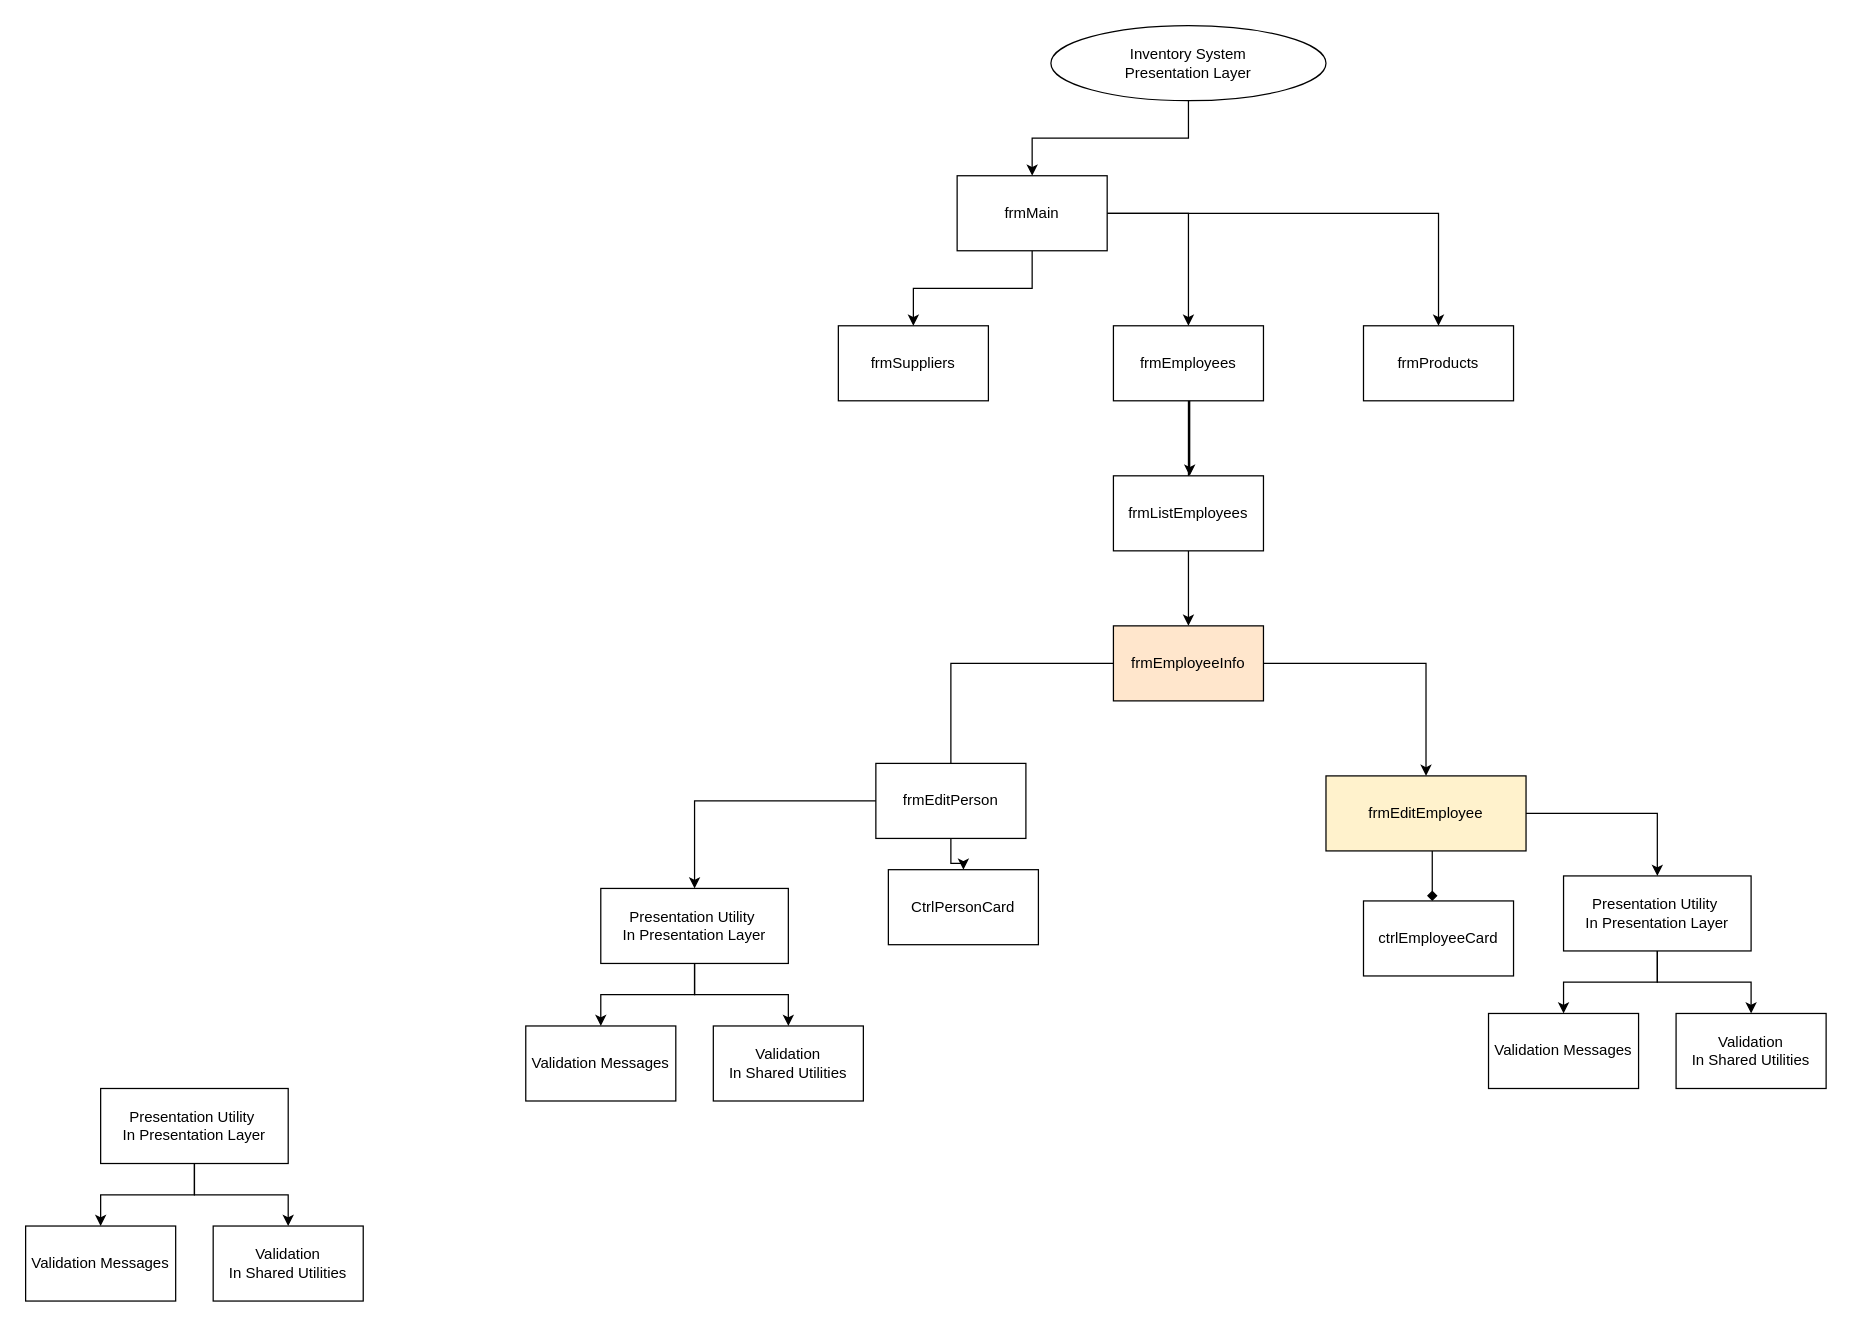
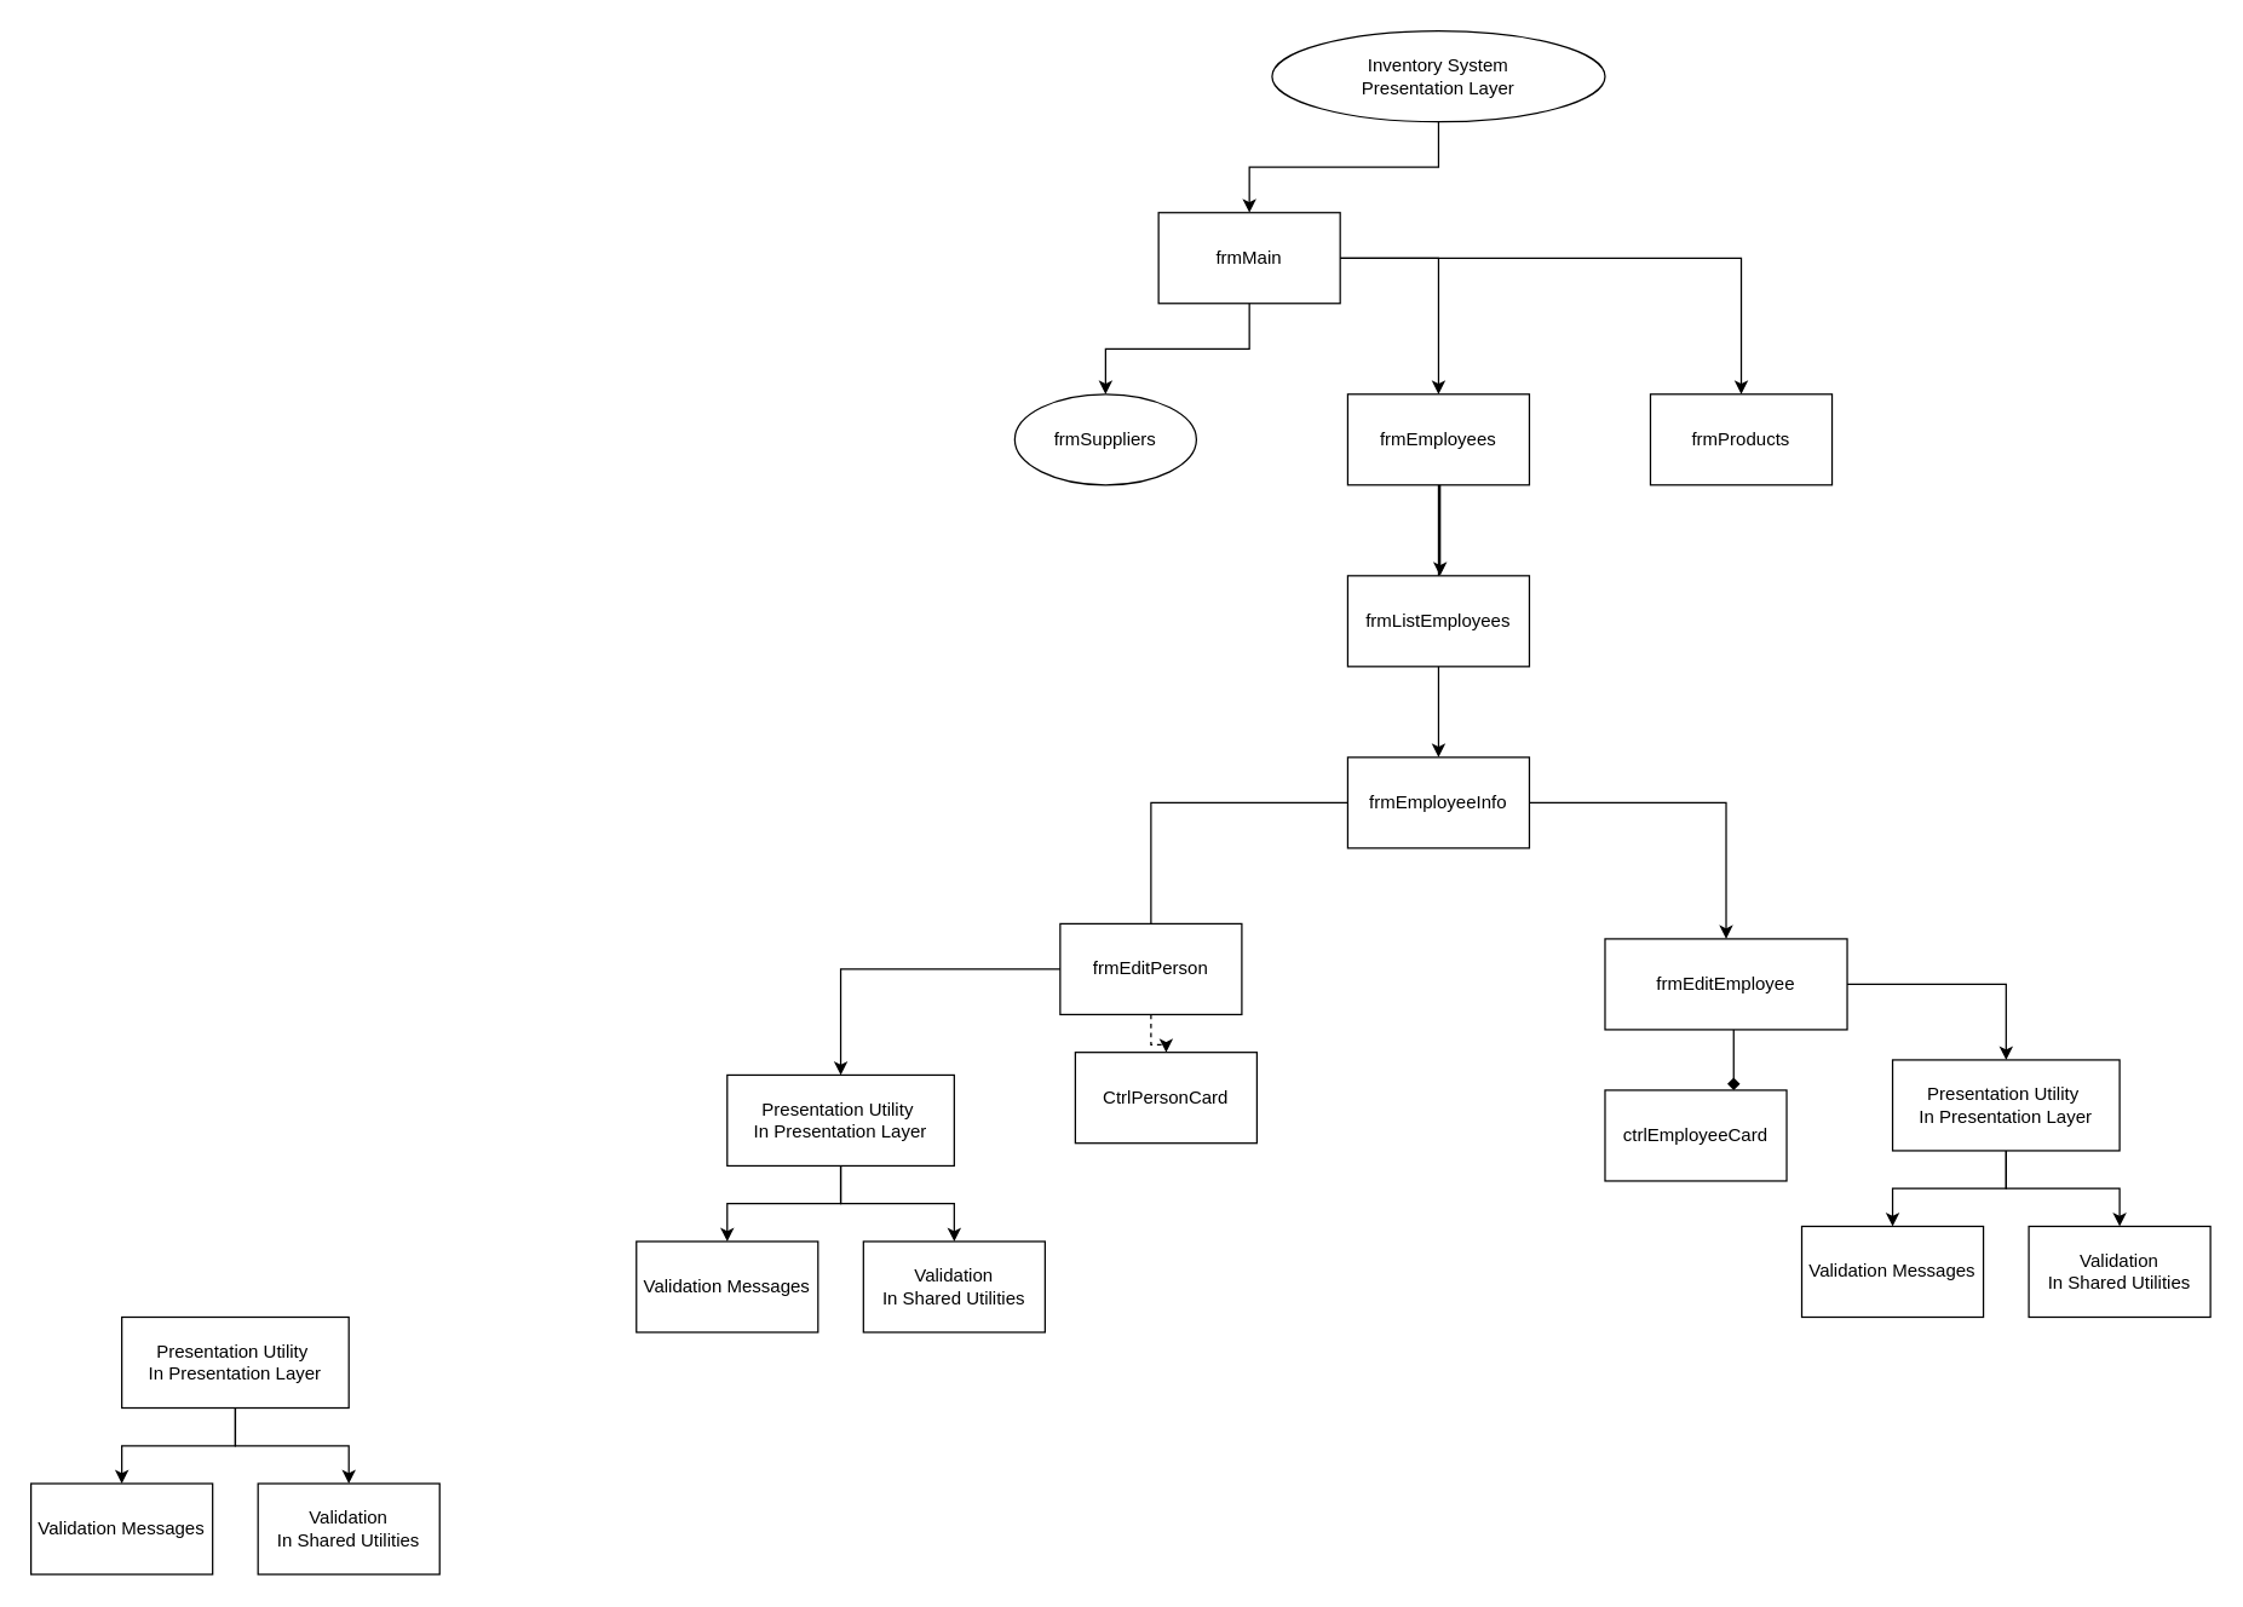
- <mxCell id="7" value="frmSuppliers" style="rounded=0;whiteSpace=wrap;html=1;" parent="1" vertex="1"><mxGeometry x="670" y="260" width="120" height="60" as="geometry" /></mxCell>
+ <mxCell id="7" value="frmSuppliers" style="ellipse;whiteSpace=wrap;html=1;" parent="1" vertex="1"><mxGeometry x="670" y="260" width="120" height="60" as="geometry" /></mxCell>
- <mxCell id="12" value="frmEmployeeInfo" style="rounded=0;whiteSpace=wrap;html=1;fillColor=#ffe6cc;" parent="1" vertex="1"><mxGeometry x="890" y="500" width="120" height="60" as="geometry" /></mxCell>
+ <mxCell id="12" value="frmEmployeeInfo" style="rounded=0;whiteSpace=wrap;html=1;" parent="1" vertex="1"><mxGeometry x="890" y="500" width="120" height="60" as="geometry" /></mxCell>
- <mxCell id="17" value="frmEditEmployee" style="rounded=0;whiteSpace=wrap;html=1;fillColor=#fff2cc;" parent="1" vertex="1"><mxGeometry x="1060" y="620" width="160" height="60" as="geometry" /></mxCell>
+ <mxCell id="17" value="frmEditEmployee" style="rounded=0;whiteSpace=wrap;html=1;" parent="1" vertex="1"><mxGeometry x="1060" y="620" width="160" height="60" as="geometry" /></mxCell>
- <mxCell id="13" style="edgeStyle=orthogonalEdgeStyle;rounded=0;orthogonalLoop=1;jettySize=auto;html=1;" parent="1" source="14" target="22" edge="1"><mxGeometry relative="1" as="geometry"><mxPoint x="760" y="720" as="targetPoint" /></mxGeometry></mxCell>
+ <mxCell id="13" style="edgeStyle=orthogonalEdgeStyle;rounded=0;orthogonalLoop=1;jettySize=auto;html=1;dashed=1;" parent="1" source="14" target="22" edge="1"><mxGeometry relative="1" as="geometry"><mxPoint x="760" y="720" as="targetPoint" /></mxGeometry></mxCell>
- <mxCell id="23" value="ctrlEmployeeCard" style="rounded=0;whiteSpace=wrap;html=1;" parent="1" vertex="1"><mxGeometry x="1090" y="720" width="120" height="60" as="geometry" /></mxCell>
+ <mxCell id="23" value="ctrlEmployeeCard" style="rounded=0;whiteSpace=wrap;html=1;" parent="1" vertex="1"><mxGeometry x="1060" y="720" width="120" height="60" as="geometry" /></mxCell>
